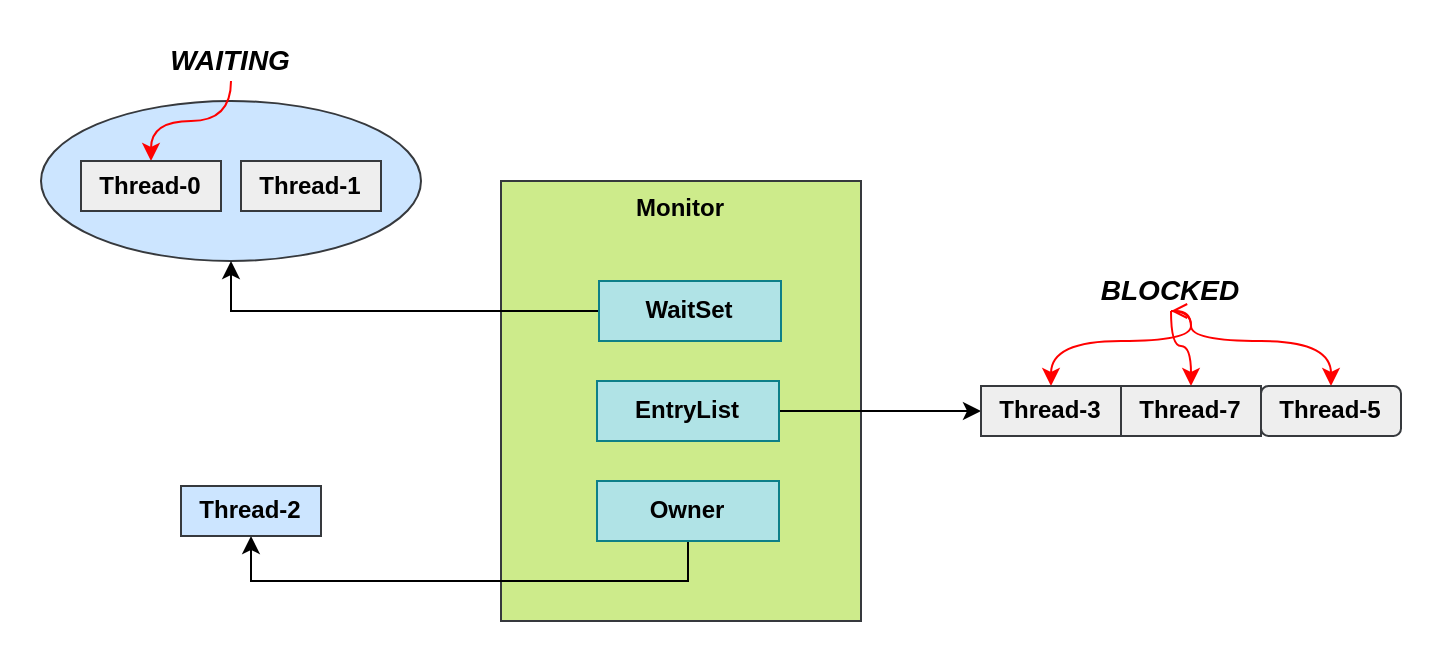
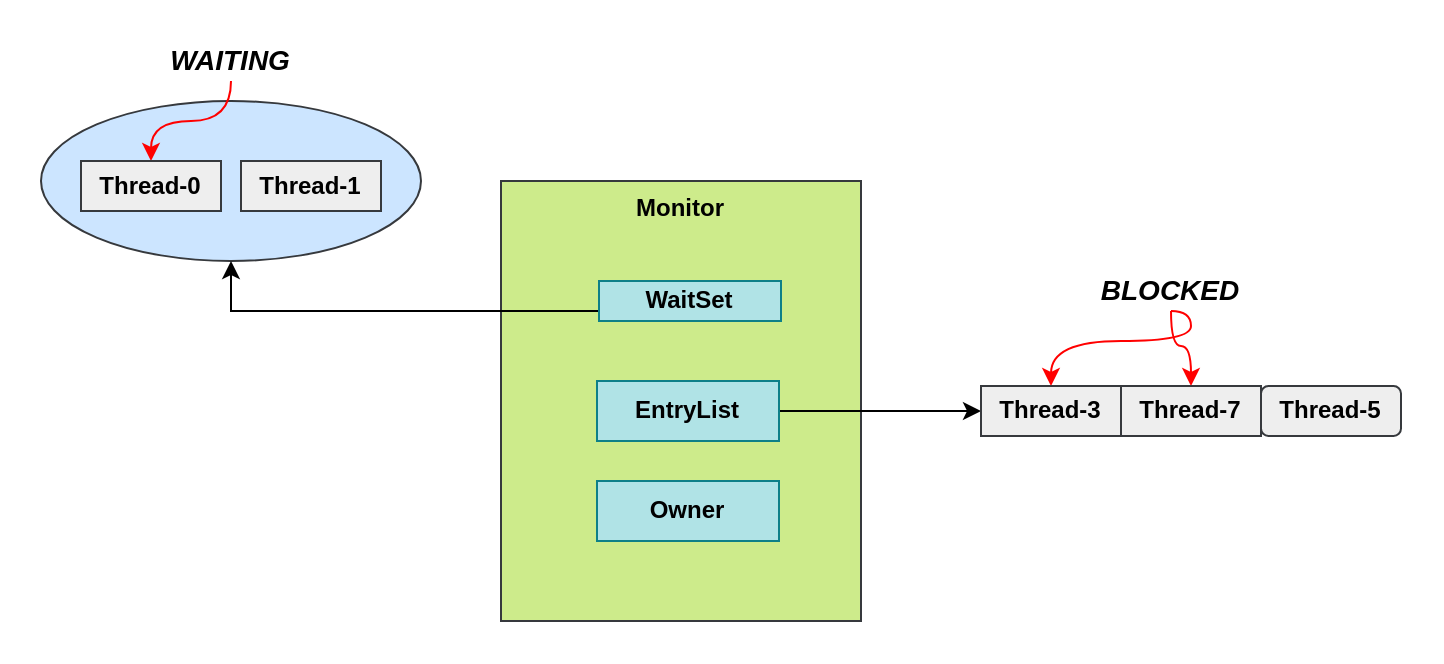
- <mxCell id="5" value="WaitSet" style="rounded=0;whiteSpace=wrap;html=1;glass=0;fontStyle=1;fillColor=#b0e3e6;strokeColor=#0e8088;" vertex="1" parent="1"><mxGeometry x="299" y="140" width="91" height="30" as="geometry" /></mxCell>
+ <mxCell id="5" value="WaitSet" style="rounded=0;whiteSpace=wrap;html=1;glass=0;fontStyle=1;fillColor=#b0e3e6;strokeColor=#0e8088;" vertex="1" parent="1"><mxGeometry x="299" y="140" width="91" height="20" as="geometry" /></mxCell>
- <mxCell id="18" style="edgeStyle=orthogonalEdgeStyle;curved=1;orthogonalLoop=1;jettySize=auto;html=1;entryX=0.5;entryY=1;entryDx=0;entryDy=0;strokeColor=#FF0000;fontSize=14;exitX=0.5;exitY=0;exitDx=0;exitDy=0;startArrow=classic;startFill=1;endArrow=open;endFill=0;" edge="1" parent="1" source="19" target="21"><mxGeometry relative="1" as="geometry"><Array as="points"><mxPoint x="525" y="170" /><mxPoint x="595" y="170" /></Array></mxGeometry></mxCell>
+ <mxCell id="18" style="edgeStyle=orthogonalEdgeStyle;curved=1;orthogonalLoop=1;jettySize=auto;html=1;entryX=0.5;entryY=1;entryDx=0;entryDy=0;strokeColor=#FF0000;fontSize=14;exitX=0.5;exitY=0;exitDx=0;exitDy=0;startArrow=classic;startFill=1;endArrow=none;endFill=0;" edge="1" parent="1" source="19" target="21"><mxGeometry relative="1" as="geometry"><Array as="points"><mxPoint x="525" y="170" /><mxPoint x="595" y="170" /></Array></mxGeometry></mxCell>
- <mxCell id="14" style="edgeStyle=orthogonalEdgeStyle;curved=1;orthogonalLoop=1;jettySize=auto;html=1;entryX=0.5;entryY=1;entryDx=0;entryDy=0;strokeColor=#FF0000;fontSize=14;exitX=0.5;exitY=0;exitDx=0;exitDy=0;startArrow=classic;startFill=1;endArrow=none;endFill=0;" edge="1" parent="1" source="15" target="21"><mxGeometry relative="1" as="geometry"><Array as="points"><mxPoint x="665" y="170" /><mxPoint x="595" y="170" /></Array></mxGeometry></mxCell>
- <mxCell id="13" value="Thread-2" style="rounded=0;whiteSpace=wrap;html=1;glass=0;fontStyle=1;fillColor=#cce5ff;strokeColor=#36393d;" vertex="1" parent="1"><mxGeometry x="90" y="242.5" width="70" height="25" as="geometry" /></mxCell>
- <mxCell id="8" style="edgeStyle=orthogonalEdgeStyle;rounded=0;orthogonalLoop=1;jettySize=auto;html=1;entryX=0.5;entryY=1;entryDx=0;entryDy=0;" edge="1" parent="1" source="9" target="13"><mxGeometry relative="1" as="geometry"><Array as="points"><mxPoint x="344" y="290" /><mxPoint x="125" y="290" /></Array></mxGeometry></mxCell>
